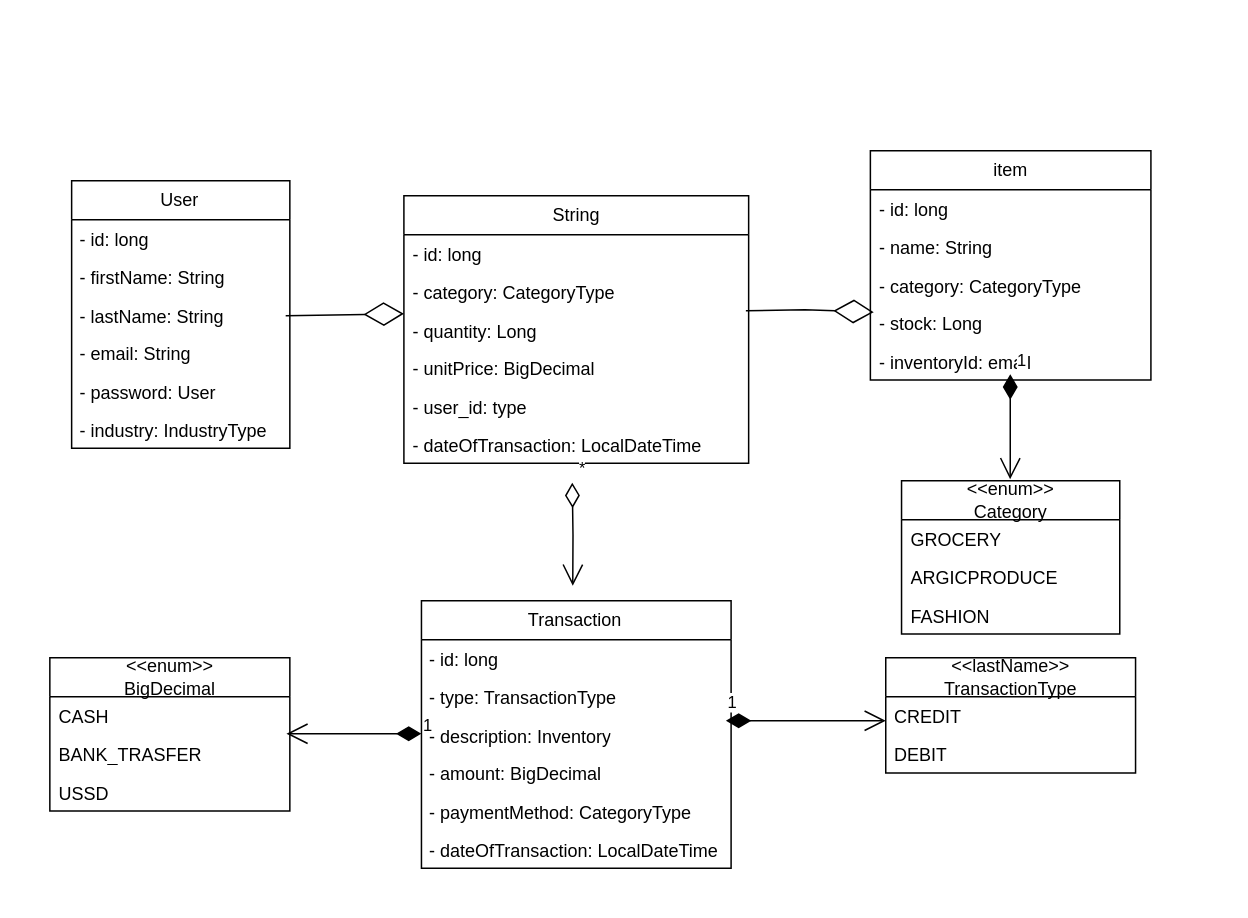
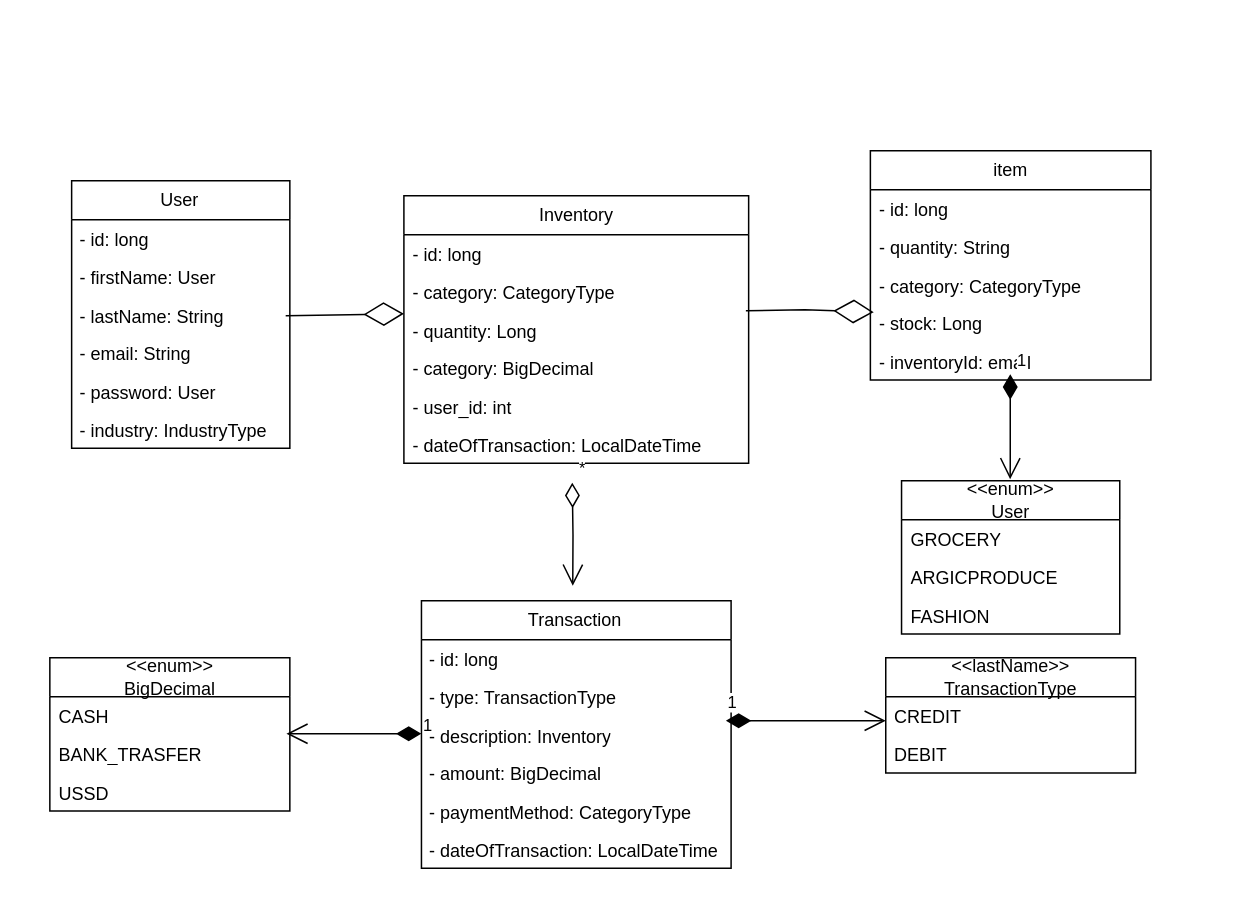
- <mxCell id="17" value="String" style="swimlane;fontStyle=0;childLayout=stackLayout;horizontal=1;startSize=26;fillColor=none;horizontalStack=0;resizeParent=1;resizeParentMax=0;resizeLast=0;collapsible=1;marginBottom=0;whiteSpace=wrap;html=1;" parent="2" vertex="1"><mxGeometry x="248.77" y="110" width="229.83" height="178.286" as="geometry" /></mxCell>
+ <mxCell id="17" value="Inventory" style="swimlane;fontStyle=0;childLayout=stackLayout;horizontal=1;startSize=26;fillColor=none;horizontalStack=0;resizeParent=1;resizeParentMax=0;resizeLast=0;collapsible=1;marginBottom=0;whiteSpace=wrap;html=1;" parent="2" vertex="1"><mxGeometry x="248.77" y="110" width="229.83" height="178.286" as="geometry" /></mxCell>
- <mxCell id="26" value="- name: String" style="text;strokeColor=none;fillColor=none;align=left;verticalAlign=top;spacingLeft=4;spacingRight=4;overflow=hidden;rotatable=0;points=[[0,0.5],[1,0.5]];portConstraint=eastwest;whiteSpace=wrap;html=1;" parent="24" vertex="1"><mxGeometry y="51.381" width="187.038" height="25.381" as="geometry" /></mxCell>
+ <mxCell id="26" value="- quantity: String" style="text;strokeColor=none;fillColor=none;align=left;verticalAlign=top;spacingLeft=4;spacingRight=4;overflow=hidden;rotatable=0;points=[[0,0.5],[1,0.5]];portConstraint=eastwest;whiteSpace=wrap;html=1;" parent="24" vertex="1"><mxGeometry y="51.381" width="187.038" height="25.381" as="geometry" /></mxCell>
- <mxCell id="5" value="- firstName: String" style="text;strokeColor=none;fillColor=none;align=left;verticalAlign=top;spacingLeft=4;spacingRight=4;overflow=hidden;rotatable=0;points=[[0,0.5],[1,0.5]];portConstraint=eastwest;whiteSpace=wrap;html=1;" parent="3" vertex="1"><mxGeometry y="51.381" width="145.474" height="25.381" as="geometry" /></mxCell>
+ <mxCell id="5" value="- firstName: User" style="text;strokeColor=none;fillColor=none;align=left;verticalAlign=top;spacingLeft=4;spacingRight=4;overflow=hidden;rotatable=0;points=[[0,0.5],[1,0.5]];portConstraint=eastwest;whiteSpace=wrap;html=1;" parent="3" vertex="1"><mxGeometry y="51.381" width="145.474" height="25.381" as="geometry" /></mxCell>
- <mxCell id="21" value="- unitPrice: BigDecimal" style="text;strokeColor=none;fillColor=none;align=left;verticalAlign=top;spacingLeft=4;spacingRight=4;overflow=hidden;rotatable=0;points=[[0,0.5],[1,0.5]];portConstraint=eastwest;whiteSpace=wrap;html=1;" parent="17" vertex="1"><mxGeometry y="102.143" width="229.83" height="25.381" as="geometry" /></mxCell>
+ <mxCell id="21" value="- category: BigDecimal" style="text;strokeColor=none;fillColor=none;align=left;verticalAlign=top;spacingLeft=4;spacingRight=4;overflow=hidden;rotatable=0;points=[[0,0.5],[1,0.5]];portConstraint=eastwest;whiteSpace=wrap;html=1;" parent="17" vertex="1"><mxGeometry y="102.143" width="229.83" height="25.381" as="geometry" /></mxCell>
- <mxCell id="22" value="- user_id: type" style="text;strokeColor=none;fillColor=none;align=left;verticalAlign=top;spacingLeft=4;spacingRight=4;overflow=hidden;rotatable=0;points=[[0,0.5],[1,0.5]];portConstraint=eastwest;whiteSpace=wrap;html=1;" parent="17" vertex="1"><mxGeometry y="127.524" width="229.83" height="25.381" as="geometry" /></mxCell>
+ <mxCell id="22" value="- user_id: int" style="text;strokeColor=none;fillColor=none;align=left;verticalAlign=top;spacingLeft=4;spacingRight=4;overflow=hidden;rotatable=0;points=[[0,0.5],[1,0.5]];portConstraint=eastwest;whiteSpace=wrap;html=1;" parent="17" vertex="1"><mxGeometry y="127.524" width="229.83" height="25.381" as="geometry" /></mxCell>
- <mxCell id="36" value="&amp;lt;&amp;lt;enum&amp;gt;&amp;gt;&lt;div&gt;Category&lt;/div&gt;" style="swimlane;fontStyle=0;childLayout=stackLayout;horizontal=1;startSize=26;fillColor=none;horizontalStack=0;resizeParent=1;resizeParentMax=0;resizeLast=0;collapsible=1;marginBottom=0;whiteSpace=wrap;html=1;" parent="2" vertex="1"><mxGeometry x="580.53" y="300" width="145.476" height="102.143" as="geometry" /></mxCell>
+ <mxCell id="36" value="&amp;lt;&amp;lt;enum&amp;gt;&amp;gt;&lt;div&gt;User&lt;/div&gt;" style="swimlane;fontStyle=0;childLayout=stackLayout;horizontal=1;startSize=26;fillColor=none;horizontalStack=0;resizeParent=1;resizeParentMax=0;resizeLast=0;collapsible=1;marginBottom=0;whiteSpace=wrap;html=1;" parent="2" vertex="1"><mxGeometry x="580.53" y="300" width="145.476" height="102.143" as="geometry" /></mxCell>
